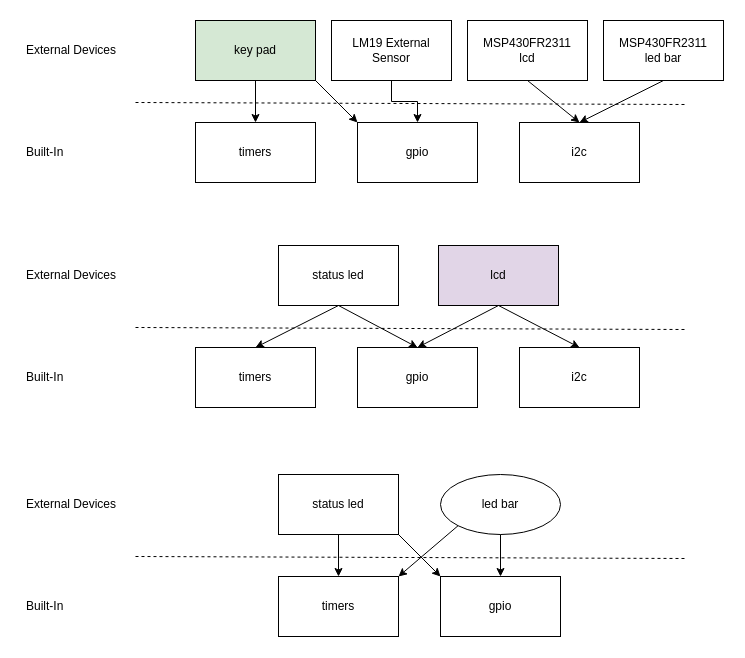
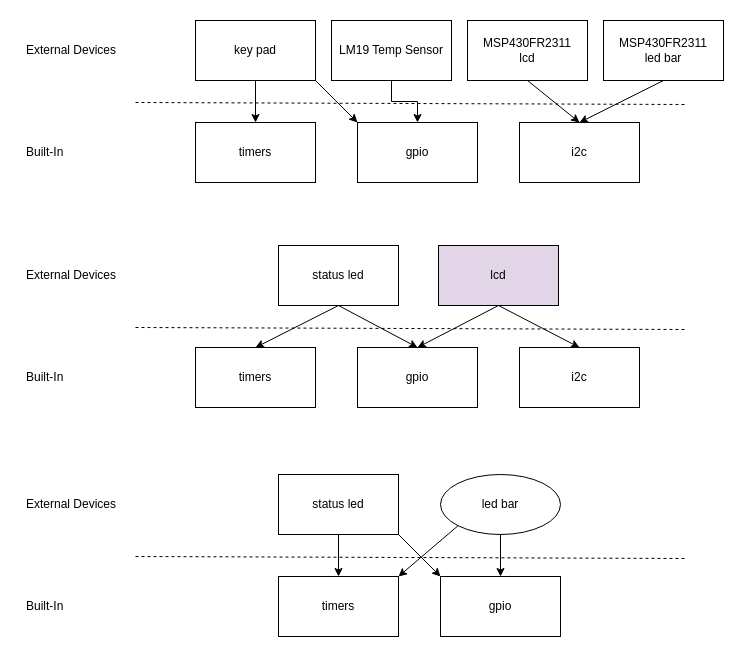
- <mxCell id="12" value="key pad" style="rounded=0;whiteSpace=wrap;html=1;fillColor=#d5e8d4;" vertex="1" parent="1"><mxGeometry x="195" y="20" width="120" height="60" as="geometry" /></mxCell>
+ <mxCell id="12" value="key pad" style="rounded=0;whiteSpace=wrap;html=1;" vertex="1" parent="1"><mxGeometry x="195" y="20" width="120" height="60" as="geometry" /></mxCell>
- <mxCell id="39" value="LM19 External Sensor" style="rounded=0;whiteSpace=wrap;html=1;" vertex="1" parent="1"><mxGeometry x="331" y="20" width="120" height="60" as="geometry" /></mxCell>
+ <mxCell id="39" value="LM19 Temp Sensor" style="rounded=0;whiteSpace=wrap;html=1;" vertex="1" parent="1"><mxGeometry x="331" y="20" width="120" height="60" as="geometry" /></mxCell>
